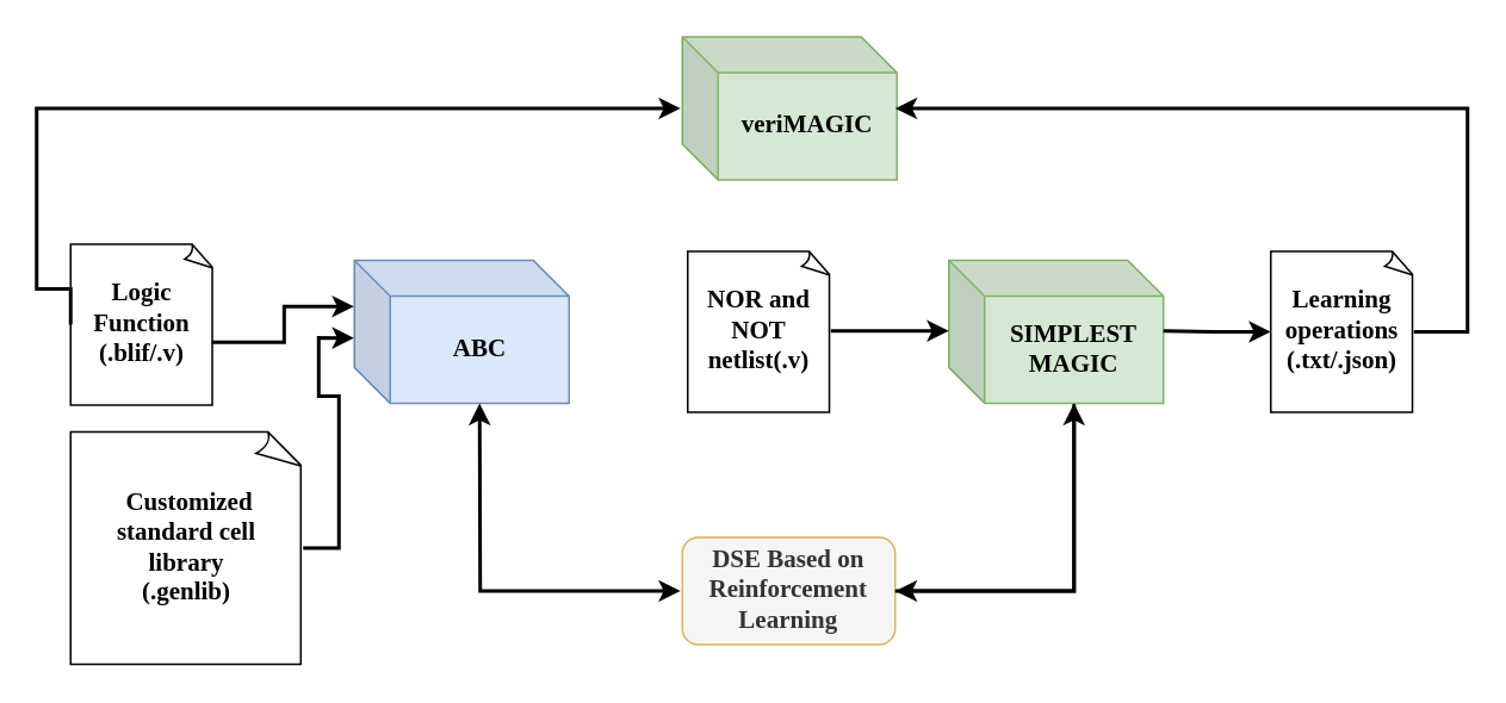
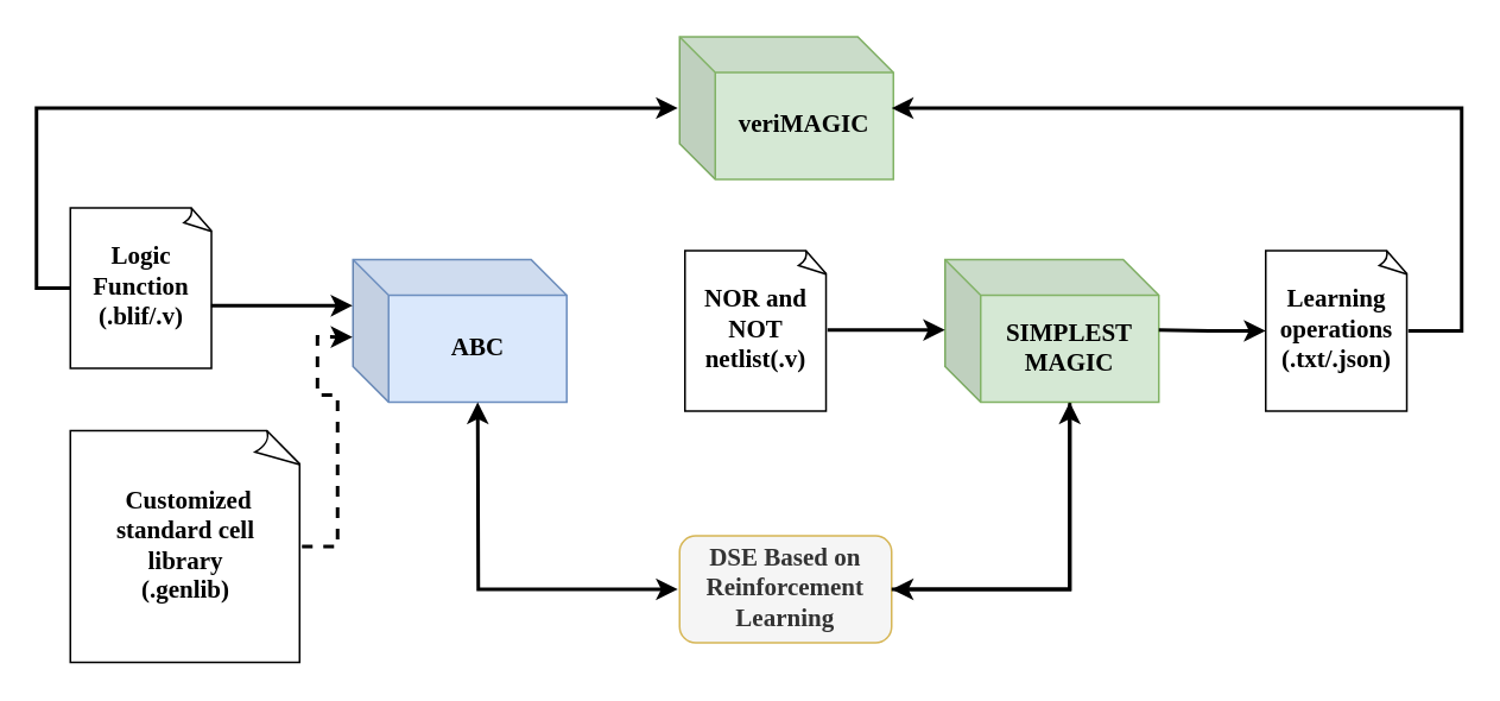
- <mxCell id="2" value="&lt;font face=&quot;Times New Roman&quot; style=&quot;font-size: 14px;&quot;&gt;&lt;b&gt;Logic Function&lt;/b&gt;&lt;/font&gt;&lt;div&gt;&lt;font style=&quot;font-size: 14px;&quot; face=&quot;Times New Roman&quot;&gt;&lt;b&gt;(.blif/.v)&lt;/b&gt;&lt;/font&gt;&lt;/div&gt;" style="whiteSpace=wrap;html=1;shape=mxgraph.basic.document;container=0;" vertex="1" parent="1"><mxGeometry x="39" y="136" width="80" height="90" as="geometry" /></mxCell>
+ <mxCell id="2" value="&lt;font face=&quot;Times New Roman&quot; style=&quot;font-size: 14px;&quot;&gt;&lt;b&gt;Logic Function&lt;/b&gt;&lt;/font&gt;&lt;div&gt;&lt;font style=&quot;font-size: 14px;&quot; face=&quot;Times New Roman&quot;&gt;&lt;b&gt;(.blif/.v)&lt;/b&gt;&lt;/font&gt;&lt;/div&gt;" style="whiteSpace=wrap;html=1;shape=mxgraph.basic.document;container=0;" vertex="1" parent="1"><mxGeometry x="39" y="116" width="80" height="90" as="geometry" /></mxCell>
- <mxCell id="15" style="edgeStyle=orthogonalEdgeStyle;rounded=0;orthogonalLoop=1;jettySize=auto;html=1;exitX=1;exitY=0.5;exitDx=0;exitDy=0;exitPerimeter=0;entryX=-0.002;entryY=0.543;entryDx=0;entryDy=0;entryPerimeter=0;strokeWidth=2;" edge="1" parent="1" source="14" target="3"><mxGeometry relative="1" as="geometry" /></mxCell>
+ <mxCell id="15" style="edgeStyle=orthogonalEdgeStyle;rounded=0;orthogonalLoop=1;jettySize=auto;html=1;exitX=1;exitY=0.5;exitDx=0;exitDy=0;exitPerimeter=0;entryX=-0.002;entryY=0.543;entryDx=0;entryDy=0;entryPerimeter=0;strokeWidth=2;dashed=1;" edge="1" parent="1" source="14" target="3"><mxGeometry relative="1" as="geometry" /></mxCell>
